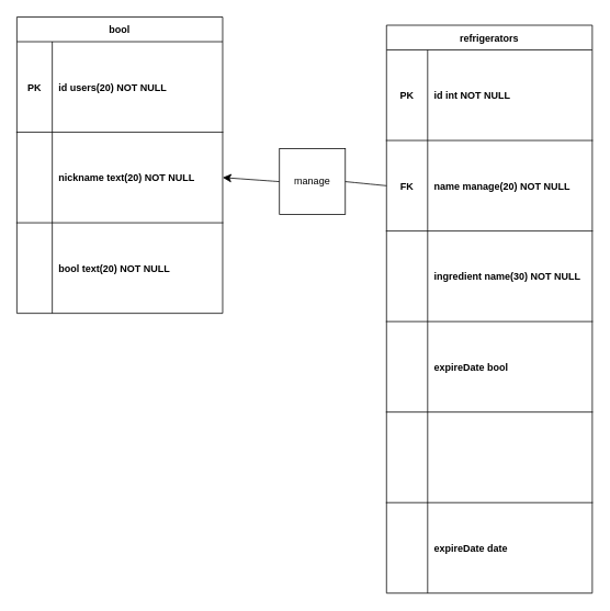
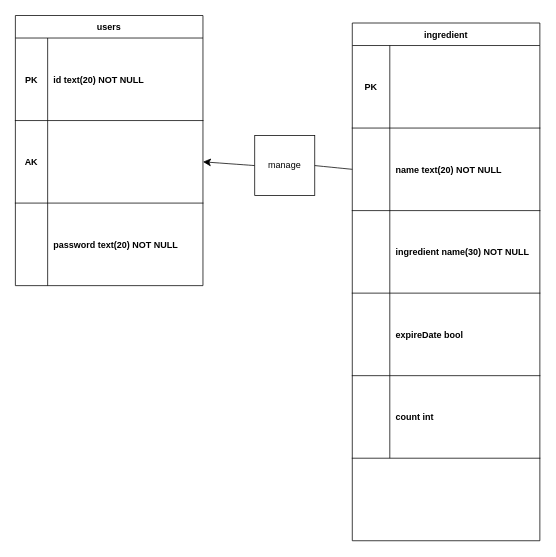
- <mxCell id="24" value="bool" style="shape=table;startSize=30;container=1;collapsible=1;childLayout=tableLayout;fixedRows=1;rowLines=0;fontStyle=1;align=center;resizeLast=1;" parent="1" vertex="1"><mxGeometry x="20" y="20" width="250" height="360" as="geometry" /></mxCell>
+ <mxCell id="24" value="users" style="shape=table;startSize=30;container=1;collapsible=1;childLayout=tableLayout;fixedRows=1;rowLines=0;fontStyle=1;align=center;resizeLast=1;" parent="1" vertex="1"><mxGeometry x="20" y="20" width="250" height="360" as="geometry" /></mxCell>
- <mxCell id="2" value="refrigerators" style="shape=table;startSize=30;container=1;collapsible=1;childLayout=tableLayout;fixedRows=1;rowLines=0;fontStyle=1;align=center;resizeLast=1;" parent="1" vertex="1"><mxGeometry x="469" y="30" width="250" height="690" as="geometry" /></mxCell>
+ <mxCell id="2" value="ingredient" style="shape=table;startSize=30;container=1;collapsible=1;childLayout=tableLayout;fixedRows=1;rowLines=0;fontStyle=1;align=center;resizeLast=1;" parent="1" vertex="1"><mxGeometry x="469" y="30" width="250" height="690" as="geometry" /></mxCell>
- <mxCell id="27" value="id users(20) NOT NULL " style="shape=partialRectangle;overflow=hidden;connectable=0;fillColor=none;top=0;left=0;bottom=0;right=0;align=left;spacingLeft=6;fontStyle=1;" parent="25" vertex="1"><mxGeometry x="43" width="207" height="110" as="geometry"><mxRectangle width="207" height="110" as="alternateBounds" /></mxGeometry></mxCell>
+ <mxCell id="27" value="id text(20) NOT NULL " style="shape=partialRectangle;overflow=hidden;connectable=0;fillColor=none;top=0;left=0;bottom=0;right=0;align=left;spacingLeft=6;fontStyle=1;" parent="25" vertex="1"><mxGeometry x="43" width="207" height="110" as="geometry"><mxRectangle width="207" height="110" as="alternateBounds" /></mxGeometry></mxCell>
- <mxCell id="5" value="id int NOT NULL" style="shape=partialRectangle;overflow=hidden;connectable=0;fillColor=none;top=0;left=0;bottom=0;right=0;align=left;spacingLeft=6;fontStyle=1;" parent="3" vertex="1"><mxGeometry x="50" width="200" height="110" as="geometry"><mxRectangle width="200" height="110" as="alternateBounds" /></mxGeometry></mxCell>
+ <mxCell id="29" value="AK" style="shape=partialRectangle;overflow=hidden;connectable=0;fillColor=none;top=0;left=0;bottom=0;right=0;fontStyle=1;" parent="28" vertex="1"><mxGeometry width="43" height="110" as="geometry"><mxRectangle width="43" height="110" as="alternateBounds" /></mxGeometry></mxCell>
- <mxCell id="30" value="nickname text(20) NOT NULL" style="shape=partialRectangle;overflow=hidden;connectable=0;fillColor=none;top=0;left=0;bottom=0;right=0;align=left;spacingLeft=6;fontStyle=1;" parent="28" vertex="1"><mxGeometry x="43" width="207" height="110" as="geometry"><mxRectangle width="207" height="110" as="alternateBounds" /></mxGeometry></mxCell>
- <mxCell id="7" value="FK" style="shape=partialRectangle;overflow=hidden;connectable=0;fillColor=none;top=0;left=0;bottom=0;right=0;fontStyle=1;" parent="6" vertex="1"><mxGeometry width="50" height="110" as="geometry"><mxRectangle width="50" height="110" as="alternateBounds" /></mxGeometry></mxCell>
- <mxCell id="8" value="name manage(20) NOT NULL" style="shape=partialRectangle;overflow=hidden;connectable=0;fillColor=none;top=0;left=0;bottom=0;right=0;align=left;spacingLeft=6;fontStyle=1;" parent="6" vertex="1"><mxGeometry x="50" width="200" height="110" as="geometry"><mxRectangle width="200" height="110" as="alternateBounds" /></mxGeometry></mxCell>
+ <mxCell id="8" value="name text(20) NOT NULL" style="shape=partialRectangle;overflow=hidden;connectable=0;fillColor=none;top=0;left=0;bottom=0;right=0;align=left;spacingLeft=6;fontStyle=1;" parent="6" vertex="1"><mxGeometry x="50" width="200" height="110" as="geometry"><mxRectangle width="200" height="110" as="alternateBounds" /></mxGeometry></mxCell>
- <mxCell id="33" value="bool text(20) NOT NULL" style="shape=partialRectangle;overflow=hidden;connectable=0;fillColor=none;top=0;left=0;bottom=0;right=0;align=left;spacingLeft=6;fontStyle=1" parent="31" vertex="1"><mxGeometry x="43" width="207" height="110" as="geometry"><mxRectangle width="207" height="110" as="alternateBounds" /></mxGeometry></mxCell>
+ <mxCell id="33" value="password text(20) NOT NULL" style="shape=partialRectangle;overflow=hidden;connectable=0;fillColor=none;top=0;left=0;bottom=0;right=0;align=left;spacingLeft=6;fontStyle=1" parent="31" vertex="1"><mxGeometry x="43" width="207" height="110" as="geometry"><mxRectangle width="207" height="110" as="alternateBounds" /></mxGeometry></mxCell>
+ <mxCell id="17" value="count int" style="shape=partialRectangle;overflow=hidden;connectable=0;fillColor=none;top=0;left=0;bottom=0;right=0;align=left;spacingLeft=6;fontStyle=1;" parent="15" vertex="1"><mxGeometry x="50" width="200" height="110" as="geometry"><mxRectangle width="200" height="110" as="alternateBounds" /></mxGeometry></mxCell>
- <mxCell id="20" value="expireDate date" style="shape=partialRectangle;overflow=hidden;connectable=0;fillColor=none;top=0;left=0;bottom=0;right=0;align=left;spacingLeft=6;fontStyle=1" parent="18" vertex="1"><mxGeometry x="50" width="200" height="110" as="geometry"><mxRectangle width="200" height="110" as="alternateBounds" /></mxGeometry></mxCell>
